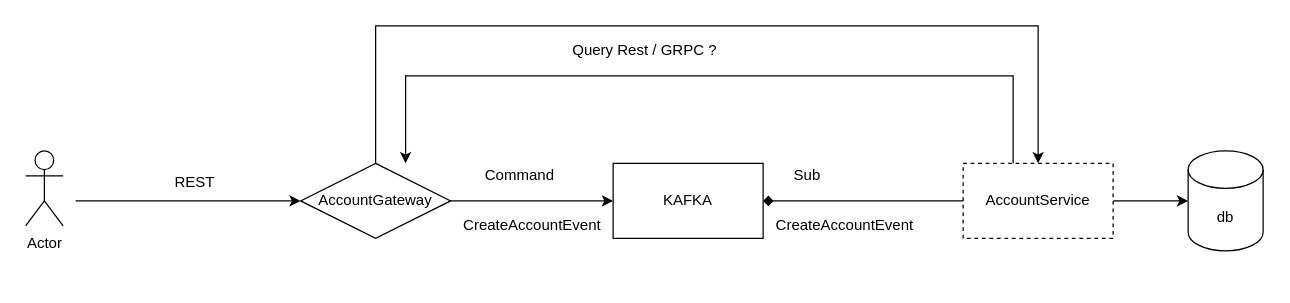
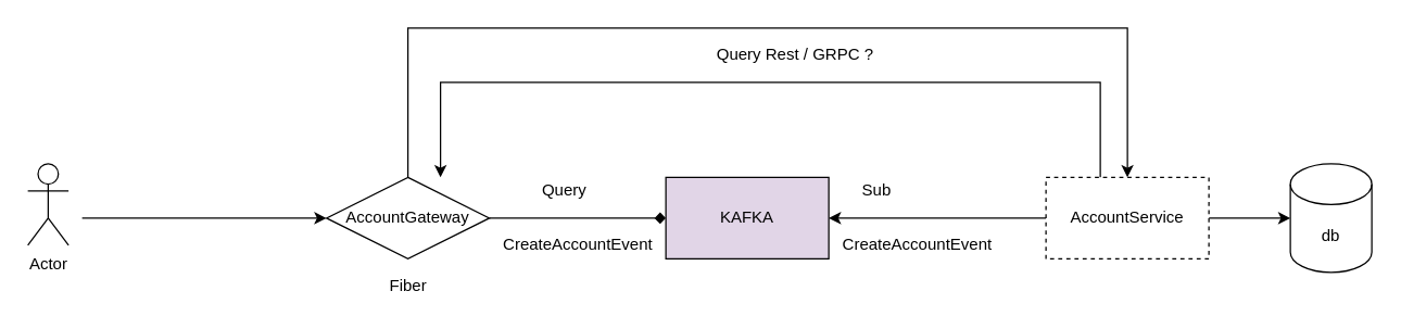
- <mxCell id="13" value="Query Rest / GRPC ?" style="text;html=1;align=center;verticalAlign=middle;resizable=0;points=[];autosize=1;strokeColor=none;fillColor=none;" vertex="1" parent="1"><mxGeometry x="450" y="30" width="130" height="20" as="geometry" /></mxCell>
+ <mxCell id="13" value="Query Rest / GRPC ?" style="text;html=1;align=center;verticalAlign=middle;resizable=0;points=[];autosize=1;strokeColor=none;fillColor=none;" vertex="1" parent="1"><mxGeometry x="520" y="30" width="130" height="20" as="geometry" /></mxCell>
- <mxCell id="6" value="Command" style="text;html=1;align=center;verticalAlign=middle;resizable=0;points=[];autosize=1;strokeColor=none;fillColor=none;" vertex="1" parent="1"><mxGeometry x="380" y="130" width="70" height="20" as="geometry" /></mxCell>
+ <mxCell id="6" value="Query" style="text;html=1;align=center;verticalAlign=middle;resizable=0;points=[];autosize=1;strokeColor=none;fillColor=none;" vertex="1" parent="1"><mxGeometry x="380" y="130" width="70" height="20" as="geometry" /></mxCell>
- <mxCell id="15" value="REST" style="text;html=1;align=center;verticalAlign=middle;resizable=0;points=[];autosize=1;strokeColor=none;fillColor=none;" vertex="1" parent="1"><mxGeometry x="130" y="135" width="50" height="20" as="geometry" /></mxCell>
- <mxCell id="3" style="edgeStyle=orthogonalEdgeStyle;rounded=0;orthogonalLoop=1;jettySize=auto;html=1;entryX=0;entryY=0.5;entryDx=0;entryDy=0;" edge="1" parent="1" source="5" target="2"><mxGeometry relative="1" as="geometry" /></mxCell>
+ <mxCell id="3" style="edgeStyle=orthogonalEdgeStyle;rounded=0;orthogonalLoop=1;jettySize=auto;html=1;entryX=0;entryY=0.5;entryDx=0;entryDy=0;endArrow=diamond;" edge="1" parent="1" source="5" target="2"><mxGeometry relative="1" as="geometry" /></mxCell>
- <mxCell id="2" value="KAFKA" style="rounded=0;whiteSpace=wrap;html=1;" vertex="1" parent="1"><mxGeometry x="490" y="130" width="120" height="60" as="geometry" /></mxCell>
+ <mxCell id="2" value="KAFKA" style="rounded=0;whiteSpace=wrap;html=1;fillColor=#e1d5e7;" vertex="1" parent="1"><mxGeometry x="490" y="130" width="120" height="60" as="geometry" /></mxCell>
- <mxCell id="9" style="edgeStyle=orthogonalEdgeStyle;rounded=0;orthogonalLoop=1;jettySize=auto;html=1;endArrow=diamond;" edge="1" parent="1" source="10" target="2"><mxGeometry relative="1" as="geometry" /></mxCell>
+ <mxCell id="9" style="edgeStyle=orthogonalEdgeStyle;rounded=0;orthogonalLoop=1;jettySize=auto;html=1;" edge="1" parent="1" source="10" target="2"><mxGeometry relative="1" as="geometry" /></mxCell>
+ <mxCell id="14" value="Fiber" style="text;html=1;align=center;verticalAlign=middle;resizable=0;points=[];autosize=1;strokeColor=none;fillColor=none;" vertex="1" parent="1"><mxGeometry x="280" y="200" width="40" height="20" as="geometry" /></mxCell>
